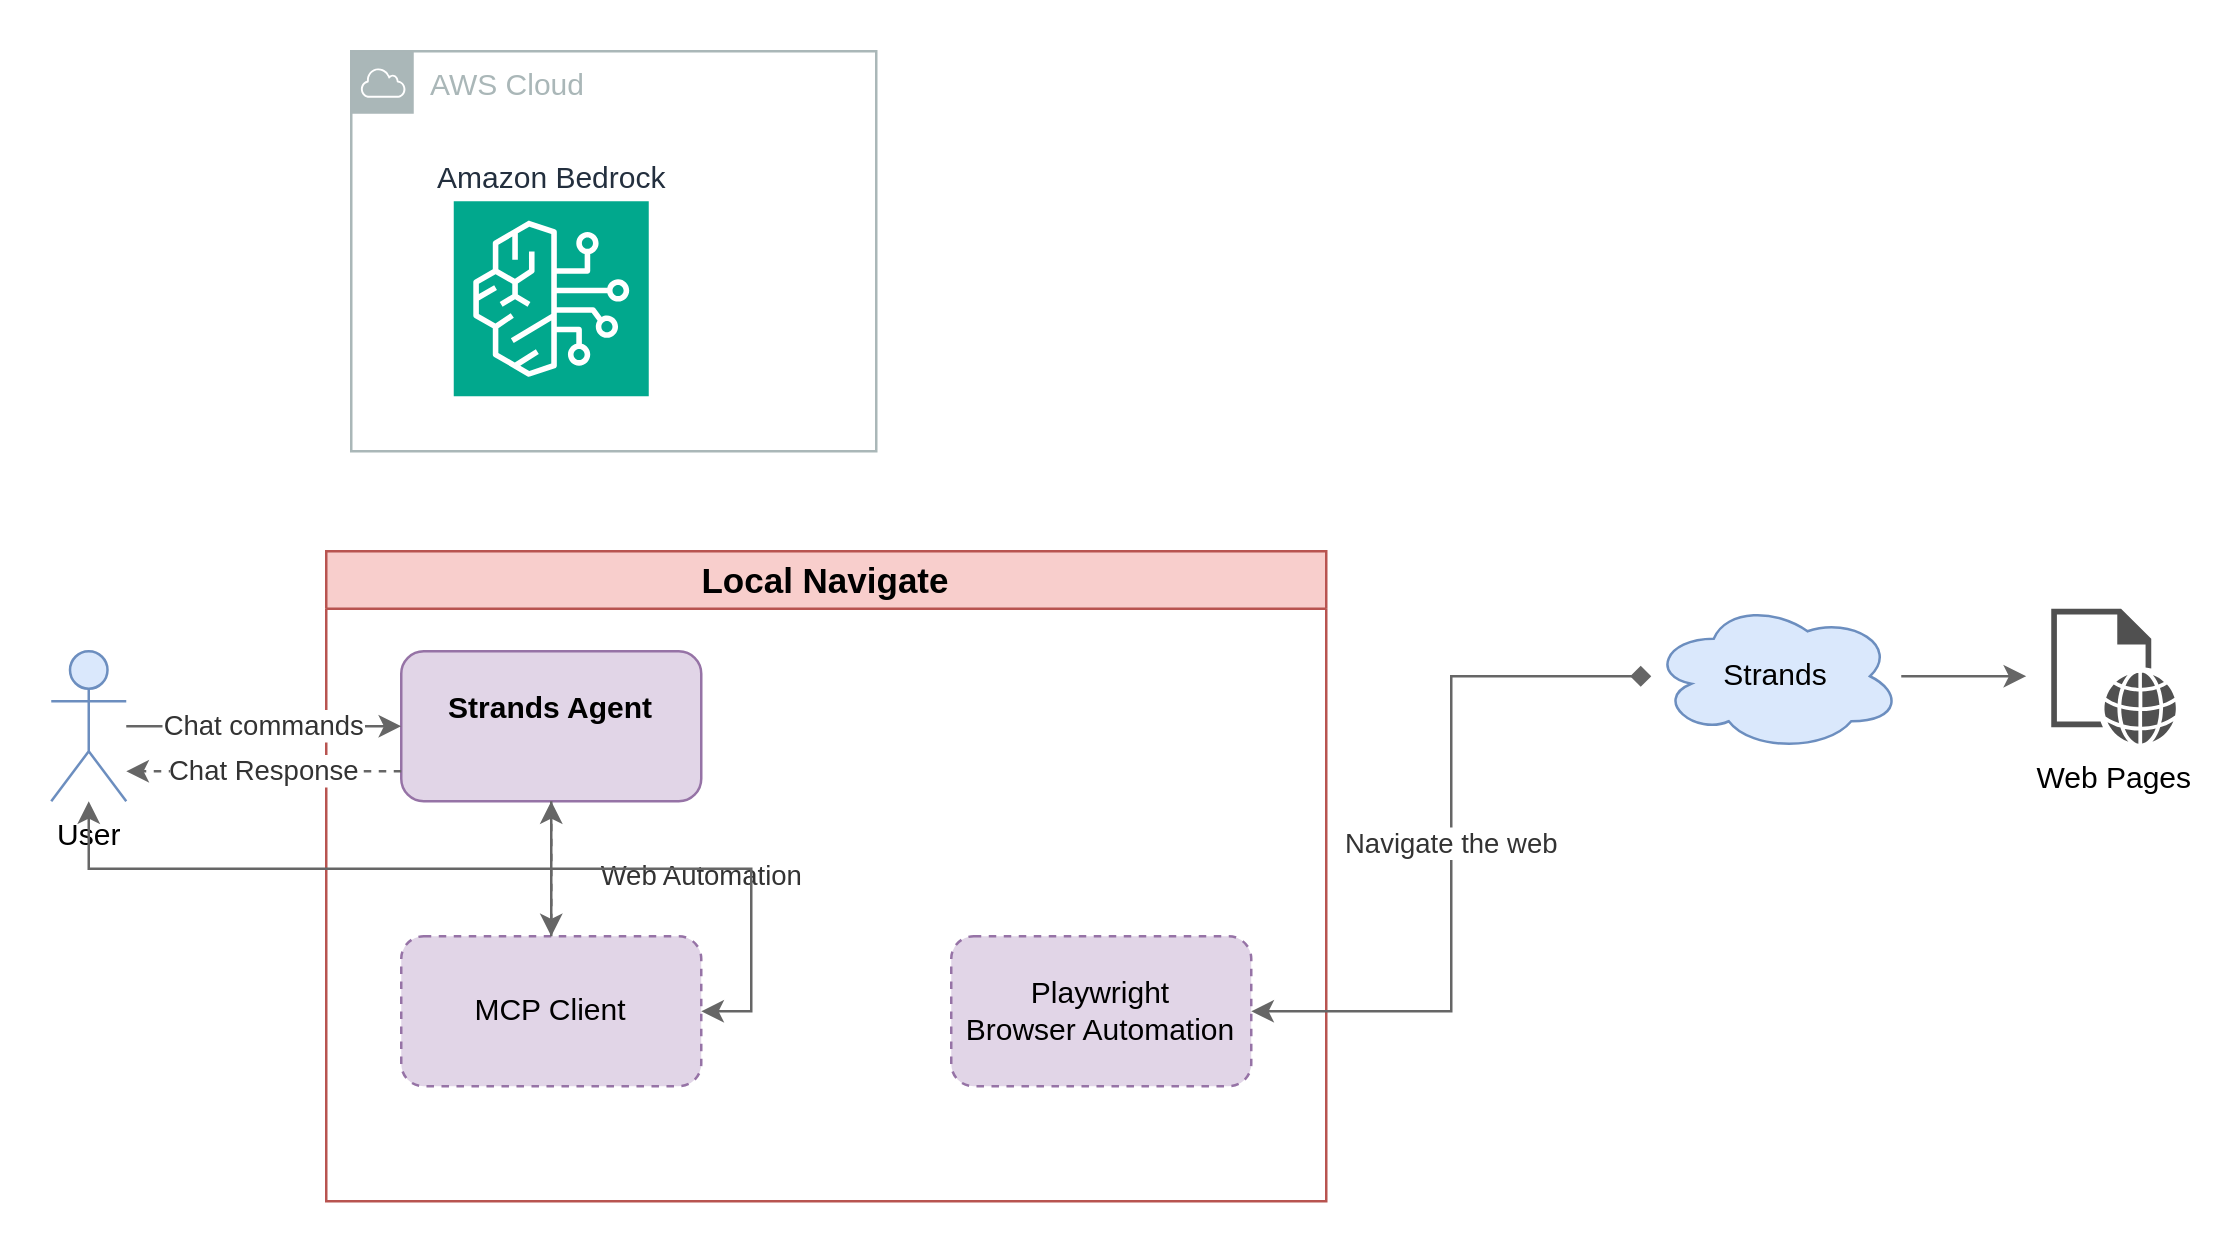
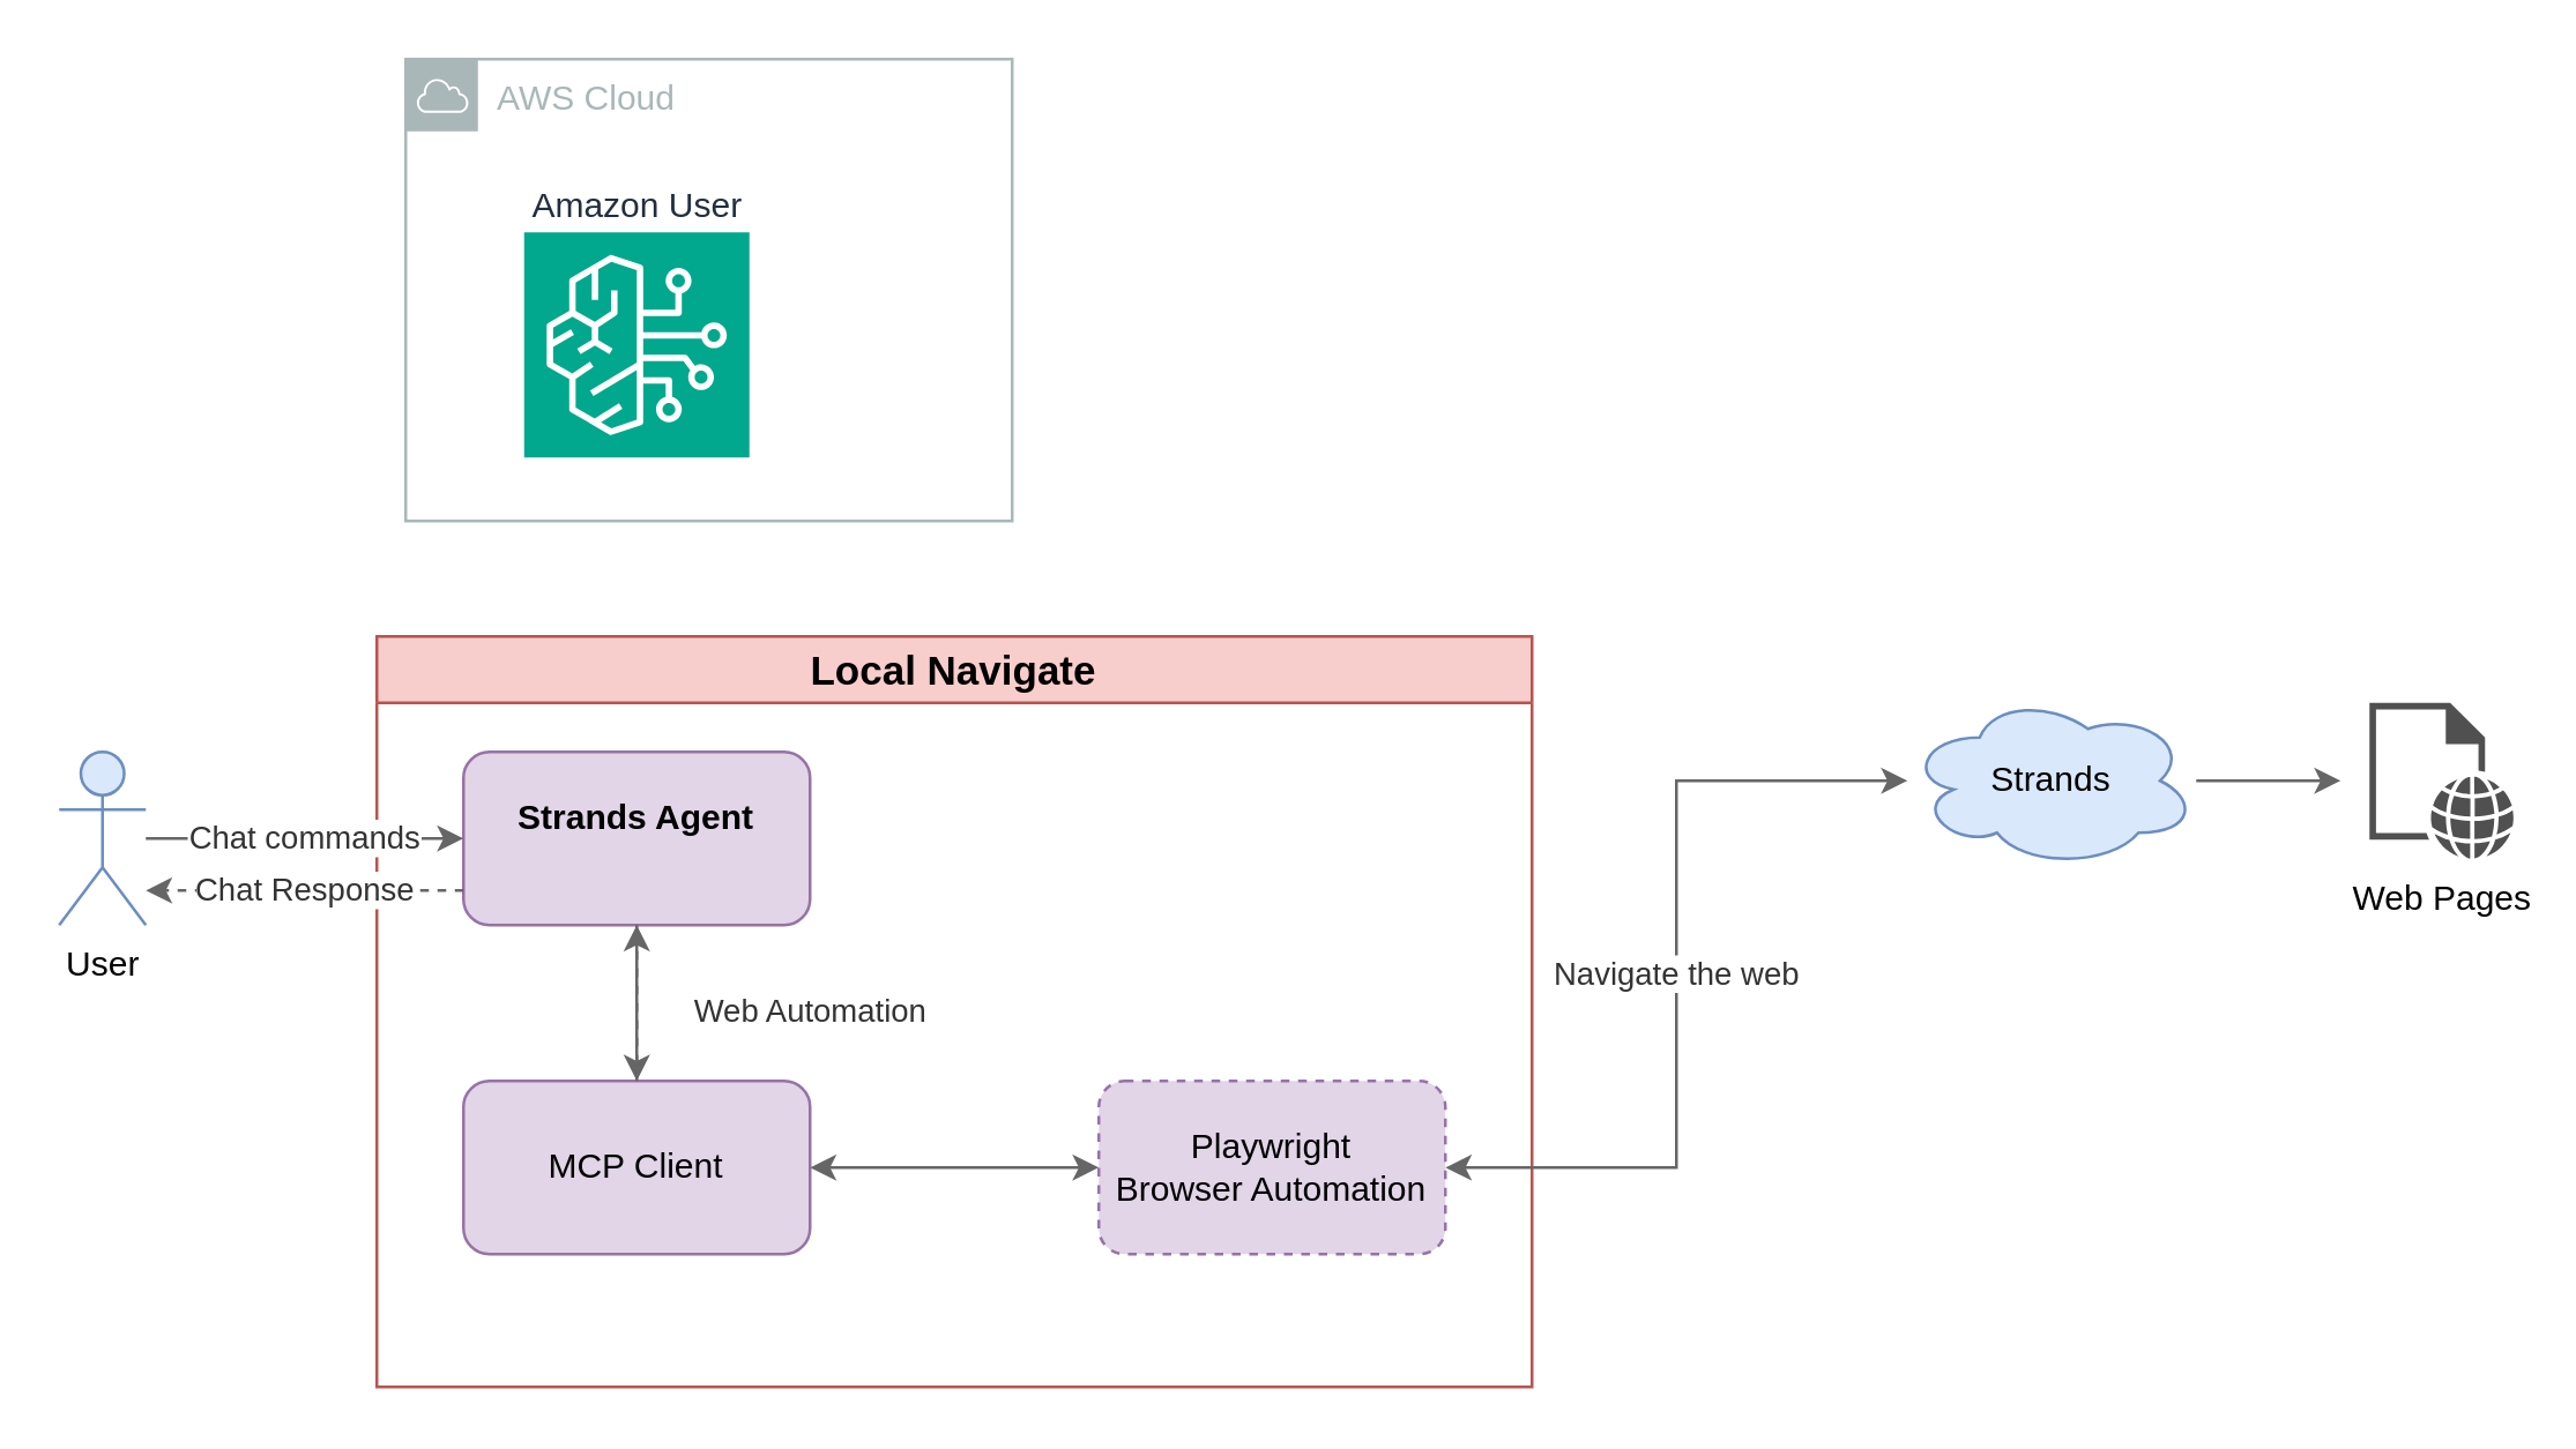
- <mxCell id="16" value="Amazon Bedrock" style="sketch=0;points=[[0,0,0],[0.25,0,0],[0.5,0,0],[0.75,0,0],[1,0,0],[0,1,0],[0.25,1,0],[0.5,1,0],[0.75,1,0],[1,1,0],[0,0.25,0],[0,0.5,0],[0,0.75,0],[1,0.25,0],[1,0.5,0],[1,0.75,0]];outlineConnect=0;fontColor=#232F3E;fillColor=#01A88D;strokeColor=#ffffff;dashed=0;verticalLabelPosition=top;verticalAlign=bottom;align=center;html=1;fontSize=12;fontStyle=0;aspect=fixed;shape=mxgraph.aws4.resourceIcon;resIcon=mxgraph.aws4.bedrock;labelPosition=center;" vertex="1" parent="1"><mxGeometry x="181" y="80" width="78" height="78" as="geometry" /></mxCell>
+ <mxCell id="16" value="Amazon User" style="sketch=0;points=[[0,0,0],[0.25,0,0],[0.5,0,0],[0.75,0,0],[1,0,0],[0,1,0],[0.25,1,0],[0.5,1,0],[0.75,1,0],[1,1,0],[0,0.25,0],[0,0.5,0],[0,0.75,0],[1,0.25,0],[1,0.5,0],[1,0.75,0]];outlineConnect=0;fontColor=#232F3E;fillColor=#01A88D;strokeColor=#ffffff;dashed=0;verticalLabelPosition=top;verticalAlign=bottom;align=center;html=1;fontSize=12;fontStyle=0;aspect=fixed;shape=mxgraph.aws4.resourceIcon;resIcon=mxgraph.aws4.bedrock;labelPosition=center;" vertex="1" parent="1"><mxGeometry x="181" y="80" width="78" height="78" as="geometry" /></mxCell>
- <mxCell id="11" value="Navigate the web" style="edgeStyle=orthogonalEdgeStyle;rounded=0;orthogonalLoop=1;jettySize=auto;html=1;exitX=1;exitY=0.5;exitDx=0;exitDy=0;entryX=0;entryY=0.5;entryDx=0;entryDy=0;strokeColor=#666666;fontColor=#333333;startArrow=classic;startFill=1;endArrow=diamond;" parent="1" source="6" target="7" edge="1"><mxGeometry relative="1" as="geometry" /></mxCell>
+ <mxCell id="11" value="Navigate the web" style="edgeStyle=orthogonalEdgeStyle;rounded=0;orthogonalLoop=1;jettySize=auto;html=1;exitX=1;exitY=0.5;exitDx=0;exitDy=0;entryX=0;entryY=0.5;entryDx=0;entryDy=0;strokeColor=#666666;fontColor=#333333;startArrow=classic;startFill=1;" parent="1" source="6" target="7" edge="1"><mxGeometry relative="1" as="geometry" /></mxCell>
- <mxCell id="10" value="" style="edgeStyle=orthogonalEdgeStyle;rounded=0;orthogonalLoop=1;jettySize=auto;html=1;exitX=1;exitY=0.5;exitDx=0;exitDy=0;strokeColor=#666666;startArrow=classic;startFill=1;" parent="1" source="5" target="2" edge="1"><mxGeometry relative="1" as="geometry" /></mxCell>
+ <mxCell id="10" value="" style="edgeStyle=orthogonalEdgeStyle;rounded=0;orthogonalLoop=1;jettySize=auto;html=1;exitX=1;exitY=0.5;exitDx=0;exitDy=0;entryX=0;entryY=0.5;entryDx=0;entryDy=0;strokeColor=#666666;startArrow=classic;startFill=1;" parent="1" source="5" target="6" edge="1"><mxGeometry relative="1" as="geometry" /></mxCell>
- <mxCell id="5" value="MCP Client" style="rounded=1;whiteSpace=wrap;html=1;fillColor=#e1d5e7;strokeColor=#9673a6;dashed=1;" parent="3" vertex="1"><mxGeometry x="30" y="154" width="120" height="60" as="geometry" /></mxCell>
+ <mxCell id="5" value="MCP Client" style="rounded=1;whiteSpace=wrap;html=1;fillColor=#e1d5e7;strokeColor=#9673a6;" parent="3" vertex="1"><mxGeometry x="30" y="154" width="120" height="60" as="geometry" /></mxCell>
